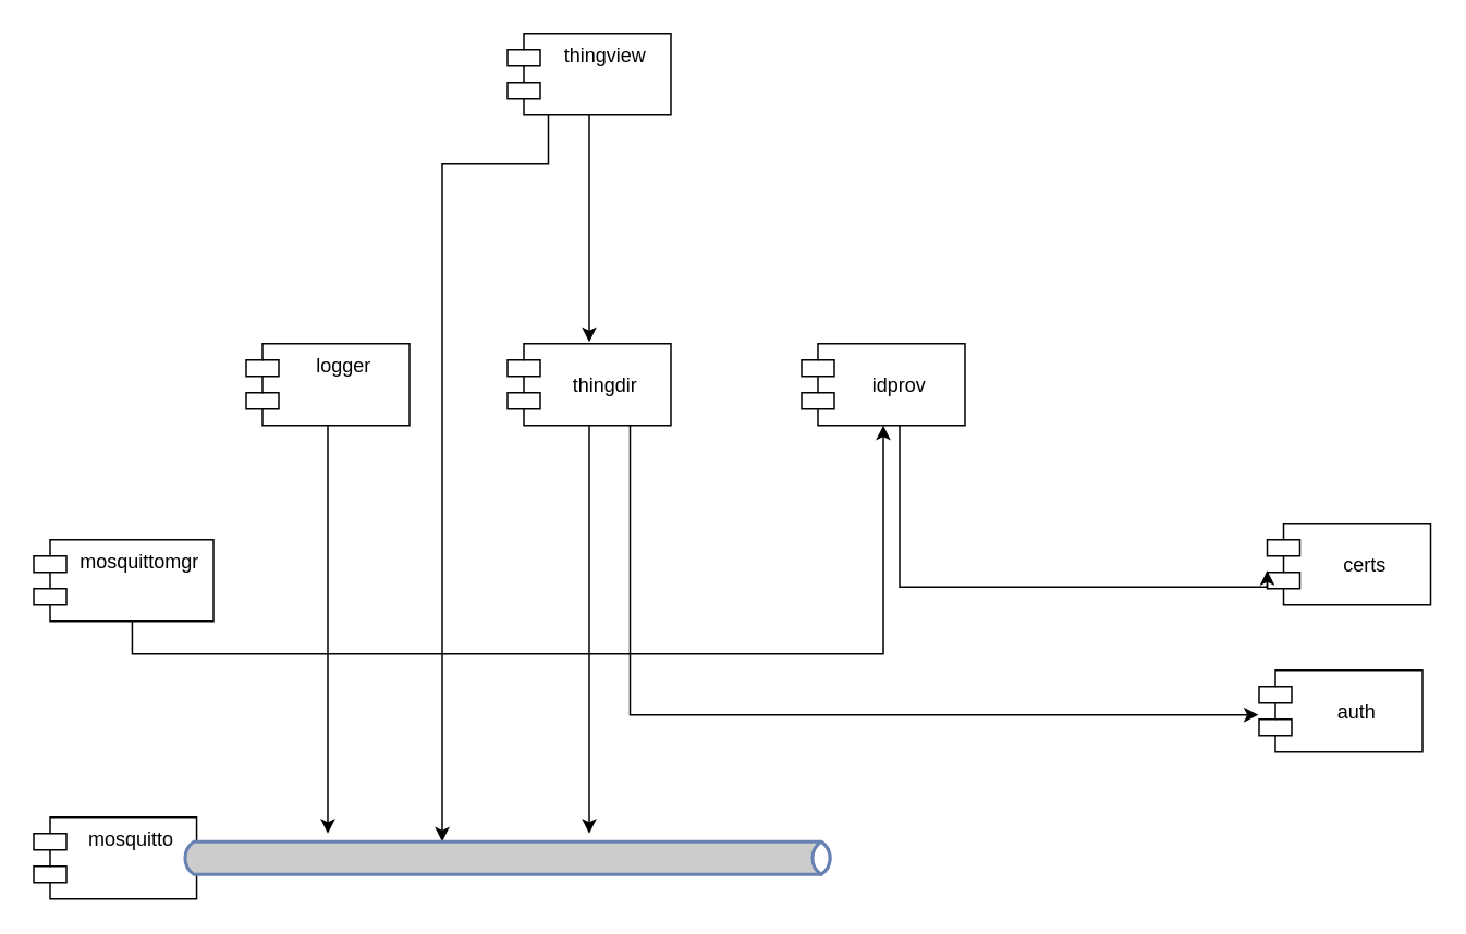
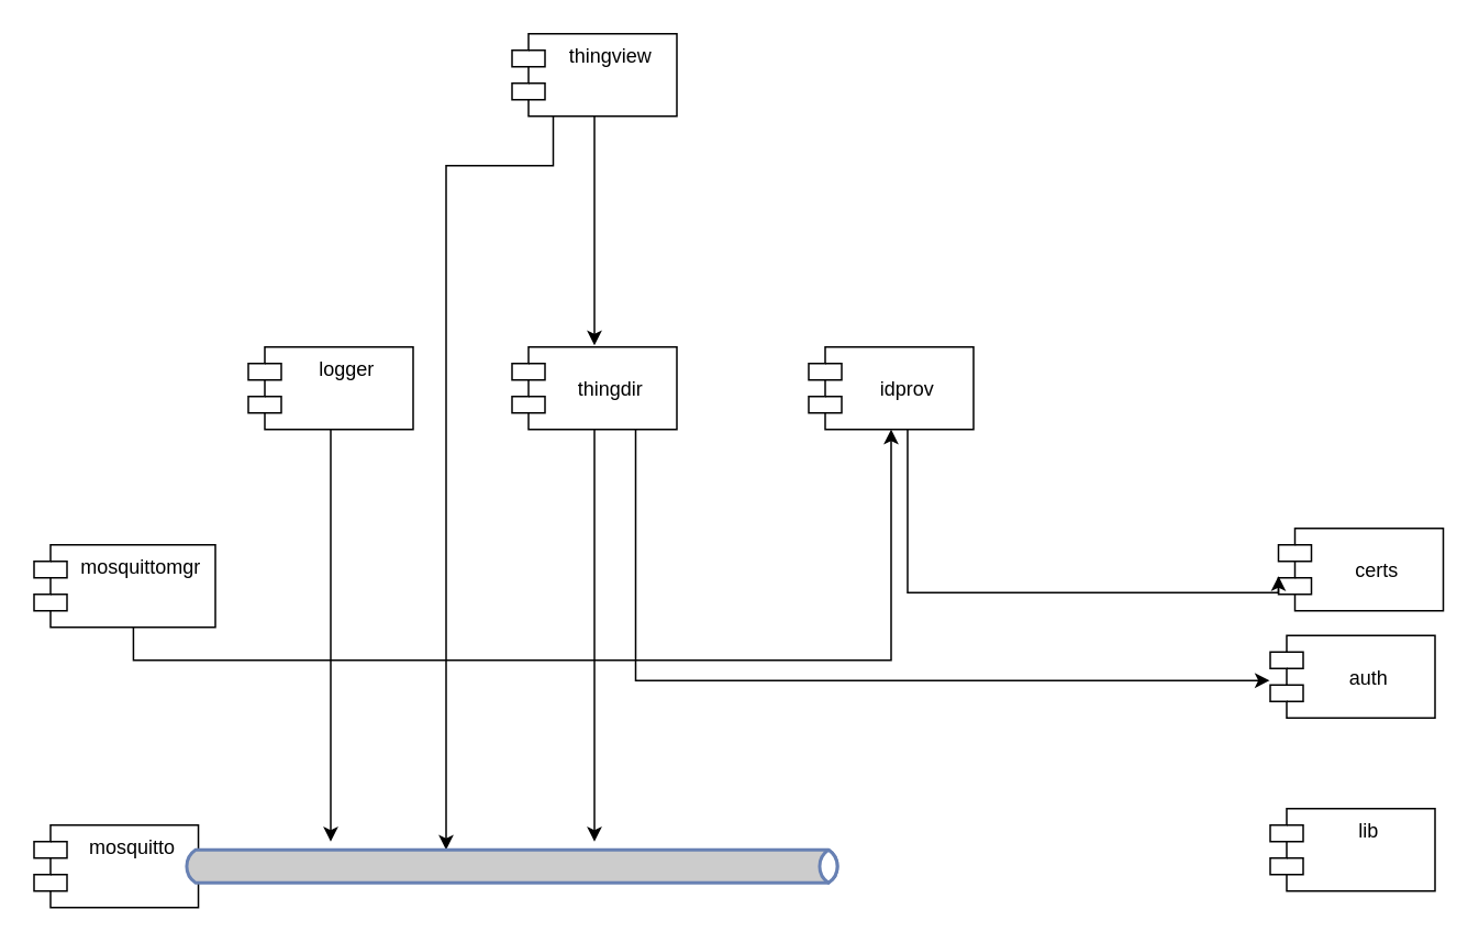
- <mxCell id="13" value="auth" style="shape=module;align=left;spacingLeft=20;align=center;verticalAlign=middle;" vertex="1" parent="1"><mxGeometry x="770" y="410" width="100" height="50" as="geometry" /></mxCell>
+ <mxCell id="13" value="auth" style="shape=module;align=left;spacingLeft=20;align=center;verticalAlign=middle;" vertex="1" parent="1"><mxGeometry x="770" y="385" width="100" height="50" as="geometry" /></mxCell>
+ <mxCell id="9" value="lib" style="shape=module;align=left;spacingLeft=20;align=center;verticalAlign=top;" parent="1" vertex="1"><mxGeometry x="770" y="490" width="100" height="50" as="geometry" /></mxCell>
